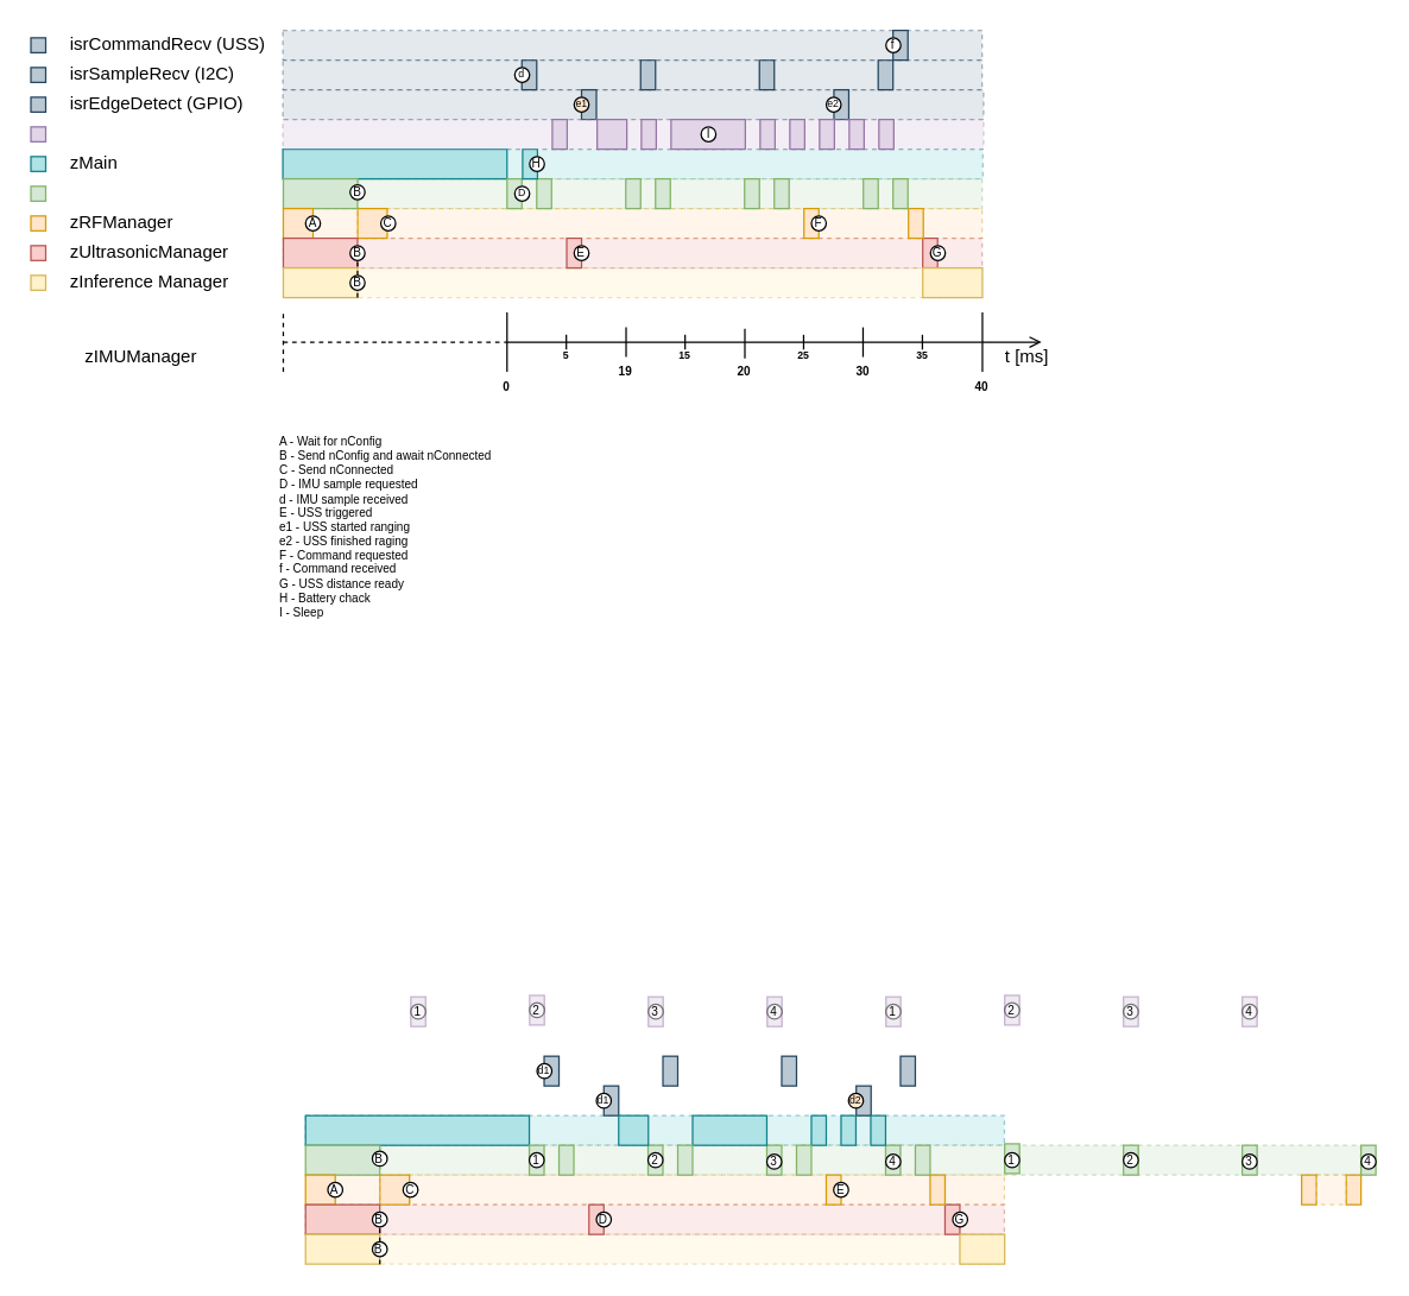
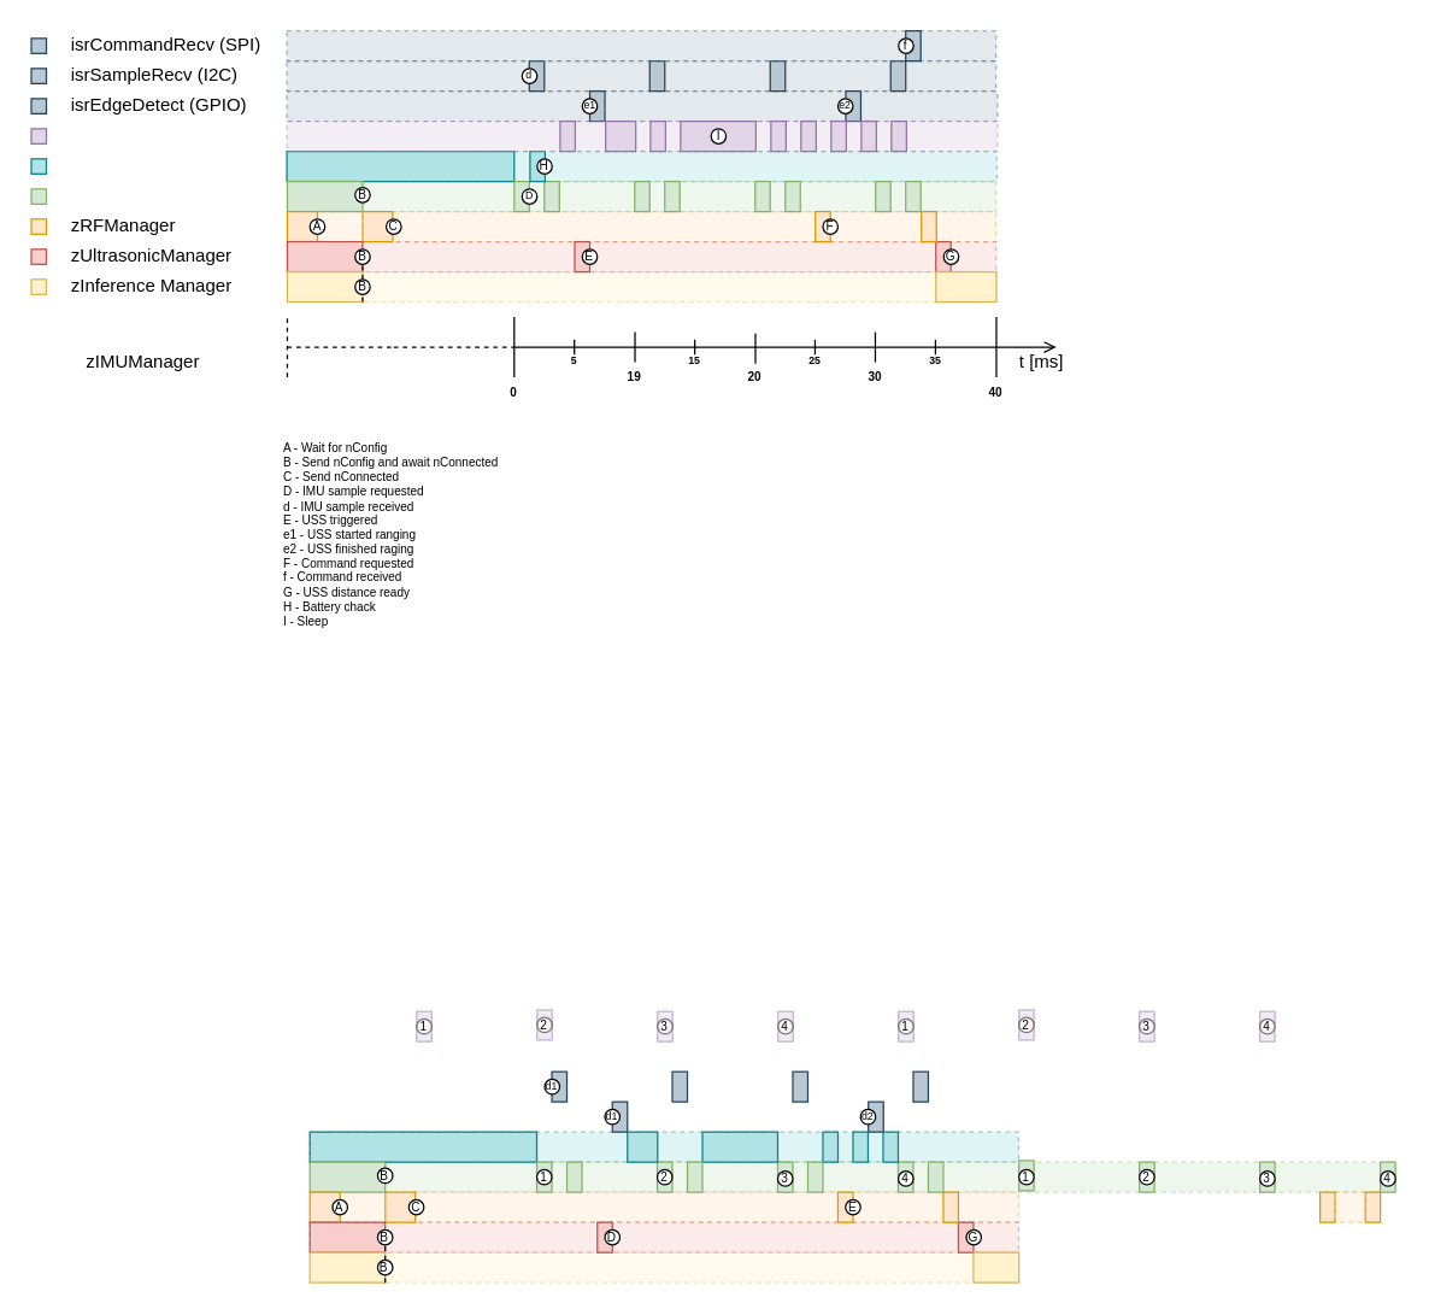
- <mxCell id="166" value="isrCommandRecv (USS)" style="text;html=1;strokeColor=none;fillColor=none;align=left;verticalAlign=middle;whiteSpace=wrap;rounded=0;" parent="1" vertex="1"><mxGeometry x="45.31" y="20" width="135.69" height="20" as="geometry" /></mxCell>
+ <mxCell id="166" value="isrCommandRecv (SPI)" style="text;html=1;strokeColor=none;fillColor=none;align=left;verticalAlign=middle;whiteSpace=wrap;rounded=0;" parent="1" vertex="1"><mxGeometry x="45.31" y="20" width="135.69" height="20" as="geometry" /></mxCell>
- <mxCell id="66" value="e1" style="ellipse;whiteSpace=wrap;html=1;aspect=fixed;fontSize=7;spacingRight=-1;fillColor=#ffe6cc;" parent="1" vertex="1"><mxGeometry x="386.2" y="65" width="10" height="10" as="geometry" /></mxCell>
+ <mxCell id="66" value="e1" style="ellipse;whiteSpace=wrap;html=1;aspect=fixed;fontSize=7;spacingRight=-1;" parent="1" vertex="1"><mxGeometry x="386.2" y="65" width="10" height="10" as="geometry" /></mxCell>
- <mxCell id="18" value="zMain" style="text;html=1;strokeColor=none;fillColor=none;align=left;verticalAlign=middle;whiteSpace=wrap;rounded=0;" parent="1" vertex="1"><mxGeometry x="45.31" y="100" width="85" height="20" as="geometry" /></mxCell>
- <mxCell id="150" value="d2" style="ellipse;whiteSpace=wrap;html=1;aspect=fixed;fontSize=7;spacingRight=0;fillColor=#ffe6cc;" parent="1" vertex="1"><mxGeometry x="571" y="736" width="10" height="10" as="geometry" /></mxCell>
+ <mxCell id="150" value="d2" style="ellipse;whiteSpace=wrap;html=1;aspect=fixed;fontSize=7;spacingRight=0;" parent="1" vertex="1"><mxGeometry x="571" y="736" width="10" height="10" as="geometry" /></mxCell>
